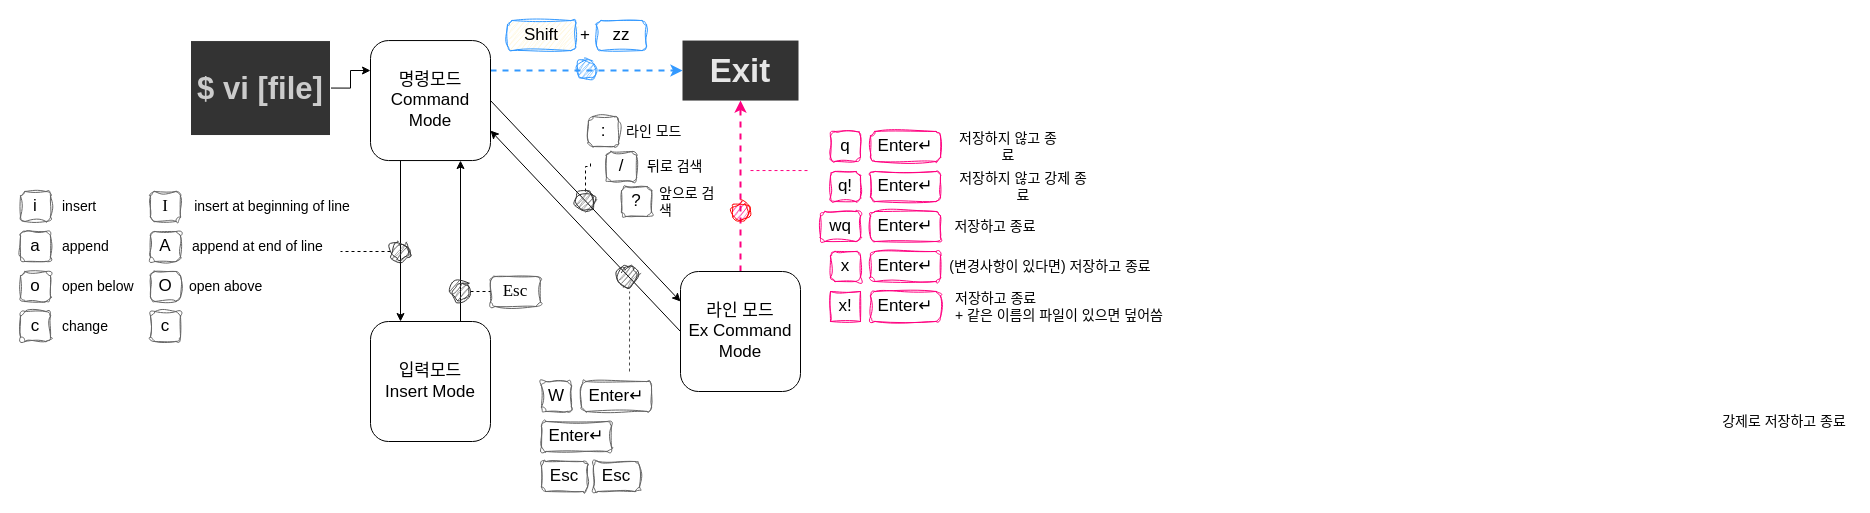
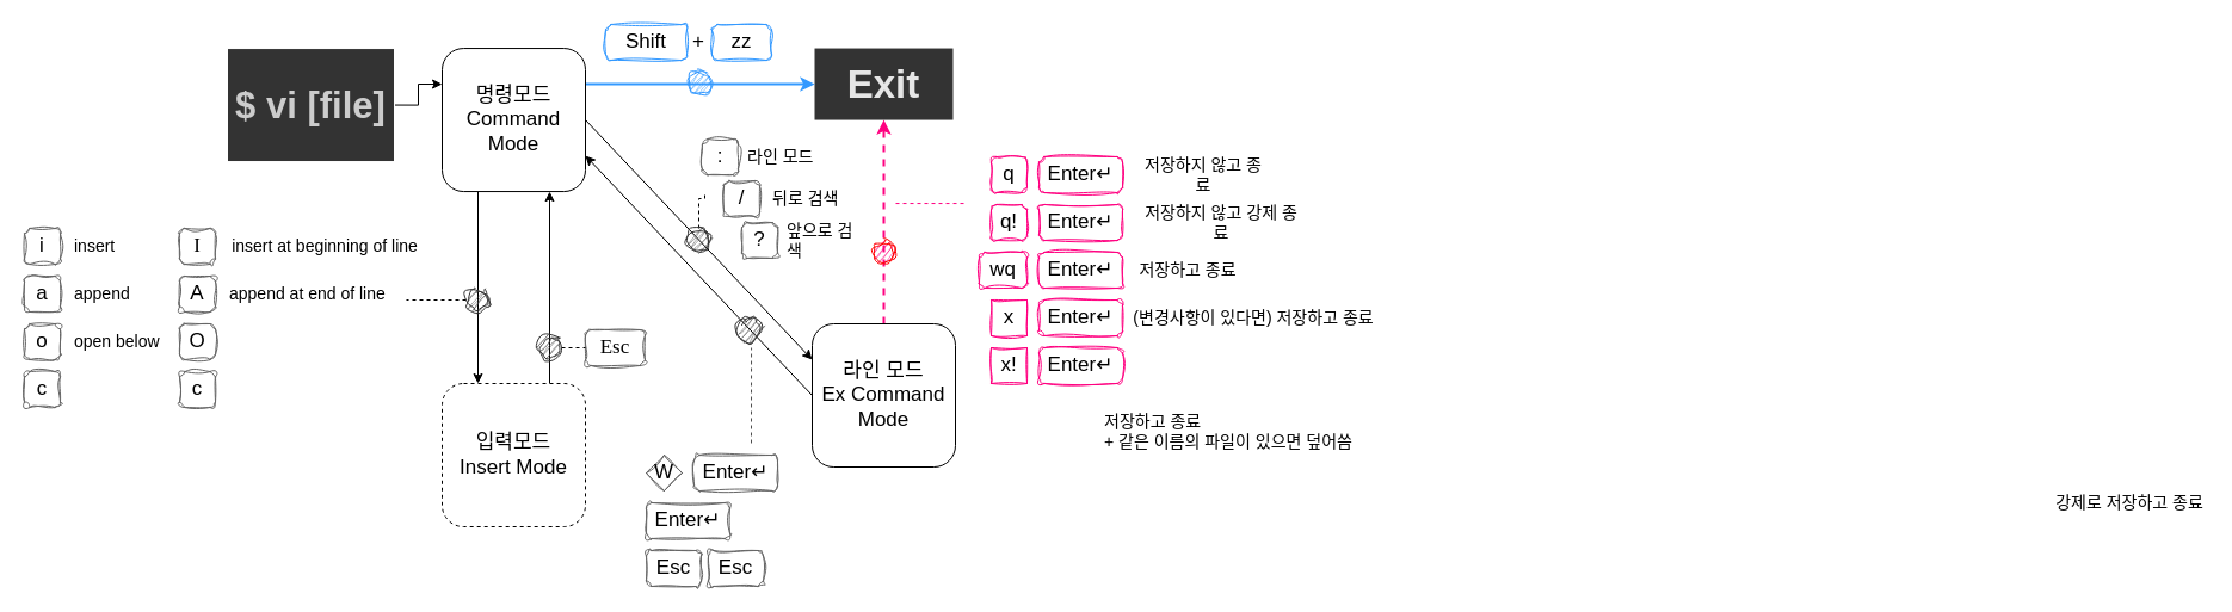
- <mxCell id="69" value="&lt;span style=&quot;font-size: 17px;&quot;&gt;Shift&lt;/span&gt;" style="rounded=1;whiteSpace=wrap;html=1;strokeColor=#3399FF;shadow=0;sketch=1;curveFitting=1;jiggle=2;fillColor=#fff2cc;" parent="1" vertex="1"><mxGeometry x="507" y="20.05" width="68" height="30" as="geometry" /></mxCell>
+ <mxCell id="69" value="&lt;span style=&quot;font-size: 17px;&quot;&gt;Shift&lt;/span&gt;" style="rounded=1;whiteSpace=wrap;html=1;strokeColor=#3399FF;shadow=0;sketch=1;curveFitting=1;jiggle=2;" parent="1" vertex="1"><mxGeometry x="507" y="20.05" width="68" height="30" as="geometry" /></mxCell>
- <mxCell id="5" style="rounded=0;orthogonalLoop=1;jettySize=auto;html=1;exitX=1;exitY=0.25;exitDx=0;exitDy=0;entryX=0;entryY=0.5;entryDx=0;entryDy=0;dashed=1;fillColor=#60a917;strokeColor=#3399FF;strokeWidth=2;edgeStyle=orthogonalEdgeStyle;" parent="1" source="6" target="11" edge="1"><mxGeometry relative="1" as="geometry" /></mxCell>
+ <mxCell id="5" style="rounded=0;orthogonalLoop=1;jettySize=auto;html=1;exitX=1;exitY=0.25;exitDx=0;exitDy=0;entryX=0;entryY=0.5;entryDx=0;entryDy=0;dashed=0;fillColor=#60a917;strokeColor=#3399FF;strokeWidth=2;edgeStyle=orthogonalEdgeStyle;" parent="1" source="6" target="11" edge="1"><mxGeometry relative="1" as="geometry" /></mxCell>
- <mxCell id="21" value="&lt;span style=&quot;font-size: 17px;&quot;&gt;x&lt;/span&gt;" style="rounded=1;whiteSpace=wrap;html=1;strokeColor=#FF0080;shadow=0;sketch=1;curveFitting=1;jiggle=2;" parent="1" vertex="1"><mxGeometry x="830" y="251" width="30" height="30" as="geometry" /></mxCell>
+ <mxCell id="21" value="&lt;span style=&quot;font-size: 17px;&quot;&gt;x&lt;/span&gt;" style="whiteSpace=wrap;html=1;strokeColor=#FF0080;shadow=0;sketch=1;curveFitting=1;jiggle=2;rounded=0;" parent="1" vertex="1"><mxGeometry x="830" y="251" width="30" height="30" as="geometry" /></mxCell>
- <mxCell id="41" value="&lt;span style=&quot;font-size: 14px;&quot;&gt;open above&lt;/span&gt;" style="rounded=1;whiteSpace=wrap;html=1;strokeColor=none;fillColor=none;align=left;" parent="1" vertex="1"><mxGeometry x="187" y="271" width="150" height="30" as="geometry" /></mxCell>
- <mxCell id="47" value="&lt;span style=&quot;font-size: 14px;&quot;&gt;저장하고 종료&lt;/span&gt;&lt;div&gt;&lt;span style=&quot;font-size: 14px;&quot;&gt;+ 같은 이름의 파일이 있으면 덮어씀&lt;/span&gt;&lt;/div&gt;" style="rounded=1;whiteSpace=wrap;html=1;strokeColor=none;fillColor=none;align=left;" parent="1" vertex="1"><mxGeometry x="952.5" y="291" width="220" height="30" as="geometry" /></mxCell>
+ <mxCell id="47" value="&lt;span style=&quot;font-size: 14px;&quot;&gt;저장하고 종료&lt;/span&gt;&lt;div&gt;&lt;span style=&quot;font-size: 14px;&quot;&gt;+ 같은 이름의 파일이 있으면 덮어씀&lt;/span&gt;&lt;/div&gt;" style="rounded=1;whiteSpace=wrap;html=1;strokeColor=none;fillColor=none;align=left;" parent="1" vertex="1"><mxGeometry x="922.5" y="346" width="220" height="30" as="geometry" /></mxCell>
- <mxCell id="38" value="&lt;span style=&quot;font-size: 14px;&quot;&gt;change&lt;/span&gt;" style="rounded=1;whiteSpace=wrap;html=1;strokeColor=none;fillColor=none;align=left;" parent="1" vertex="1"><mxGeometry x="60" y="311" width="50" height="30" as="geometry" /></mxCell>
- <mxCell id="8" value="&lt;font style=&quot;font-size: 17px;&quot;&gt;입력모드&lt;/font&gt;&lt;div&gt;&lt;font style=&quot;font-size: 17px;&quot;&gt;Insert Mode&lt;/font&gt;&lt;/div&gt;" style="rounded=1;whiteSpace=wrap;html=1;" parent="1" vertex="1"><mxGeometry x="370" y="321" width="120" height="120" as="geometry" /></mxCell>
+ <mxCell id="8" value="&lt;font style=&quot;font-size: 17px;&quot;&gt;입력모드&lt;/font&gt;&lt;div&gt;&lt;font style=&quot;font-size: 17px;&quot;&gt;Insert Mode&lt;/font&gt;&lt;/div&gt;" style="rounded=1;whiteSpace=wrap;html=1;dashed=1;" parent="1" vertex="1"><mxGeometry x="370" y="321" width="120" height="120" as="geometry" /></mxCell>
- <mxCell id="55" value="&lt;span style=&quot;font-size: 17px;&quot;&gt;W&lt;/span&gt;" style="rounded=1;whiteSpace=wrap;html=1;strokeColor=#666666;shadow=0;sketch=1;curveFitting=1;jiggle=2;" parent="1" vertex="1"><mxGeometry x="541" y="381" width="30" height="30" as="geometry" /></mxCell>
+ <mxCell id="55" value="&lt;span style=&quot;font-size: 17px;&quot;&gt;W&lt;/span&gt;" style="rhombus;whiteSpace=wrap;html=1;strokeColor=#666666;shadow=0;sketch=1;curveFitting=1;jiggle=2;" parent="1" vertex="1"><mxGeometry x="541" y="381" width="30" height="30" as="geometry" /></mxCell>
